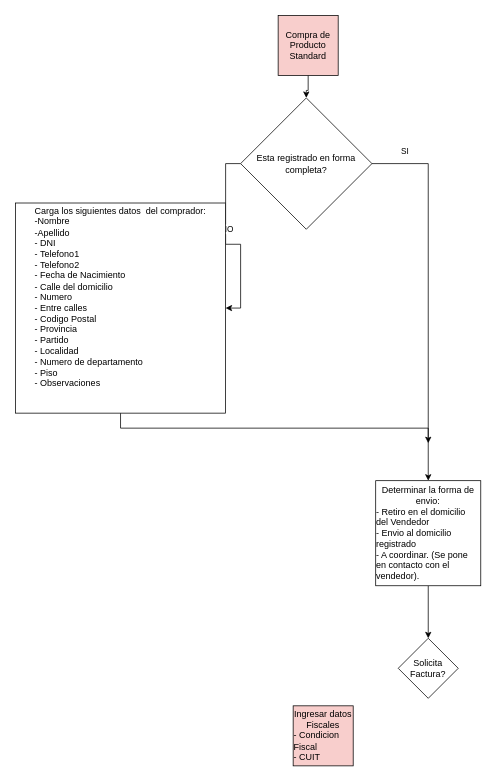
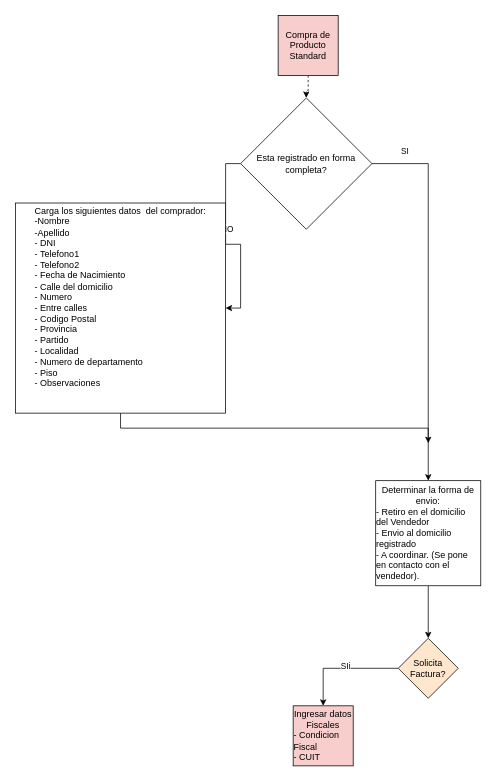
- <mxCell id="2" style="edgeStyle=orthogonalEdgeStyle;rounded=0;orthogonalLoop=1;jettySize=auto;html=1;entryX=0.5;entryY=0;entryDx=0;entryDy=0;" edge="1" parent="1" source="3" target="8"><mxGeometry relative="1" as="geometry" /></mxCell>
+ <mxCell id="2" style="edgeStyle=orthogonalEdgeStyle;rounded=0;orthogonalLoop=1;jettySize=auto;html=1;entryX=0.5;entryY=0;entryDx=0;entryDy=0;dashed=1;" edge="1" parent="1" source="3" target="8"><mxGeometry relative="1" as="geometry" /></mxCell>
+ <mxCell id="13" style="edgeStyle=orthogonalEdgeStyle;rounded=0;orthogonalLoop=1;jettySize=auto;html=1;" edge="1" parent="1" source="15" target="16"><mxGeometry relative="1" as="geometry" /></mxCell>
+ <mxCell id="14" value="SIi" style="edgeLabel;html=1;align=center;verticalAlign=middle;resizable=0;points=[];" vertex="1" connectable="0" parent="13"><mxGeometry x="0.049" y="-3" relative="1" as="geometry"><mxPoint x="8" as="offset" /></mxGeometry></mxCell>
- <mxCell id="15" value="Solicita Factura?" style="rhombus;whiteSpace=wrap;html=1;" vertex="1" parent="1"><mxGeometry x="530" y="850" width="80" height="80" as="geometry" /></mxCell>
+ <mxCell id="15" value="Solicita Factura?" style="rhombus;whiteSpace=wrap;html=1;fillColor=#ffe6cc;" vertex="1" parent="1"><mxGeometry x="530" y="850" width="80" height="80" as="geometry" /></mxCell>
